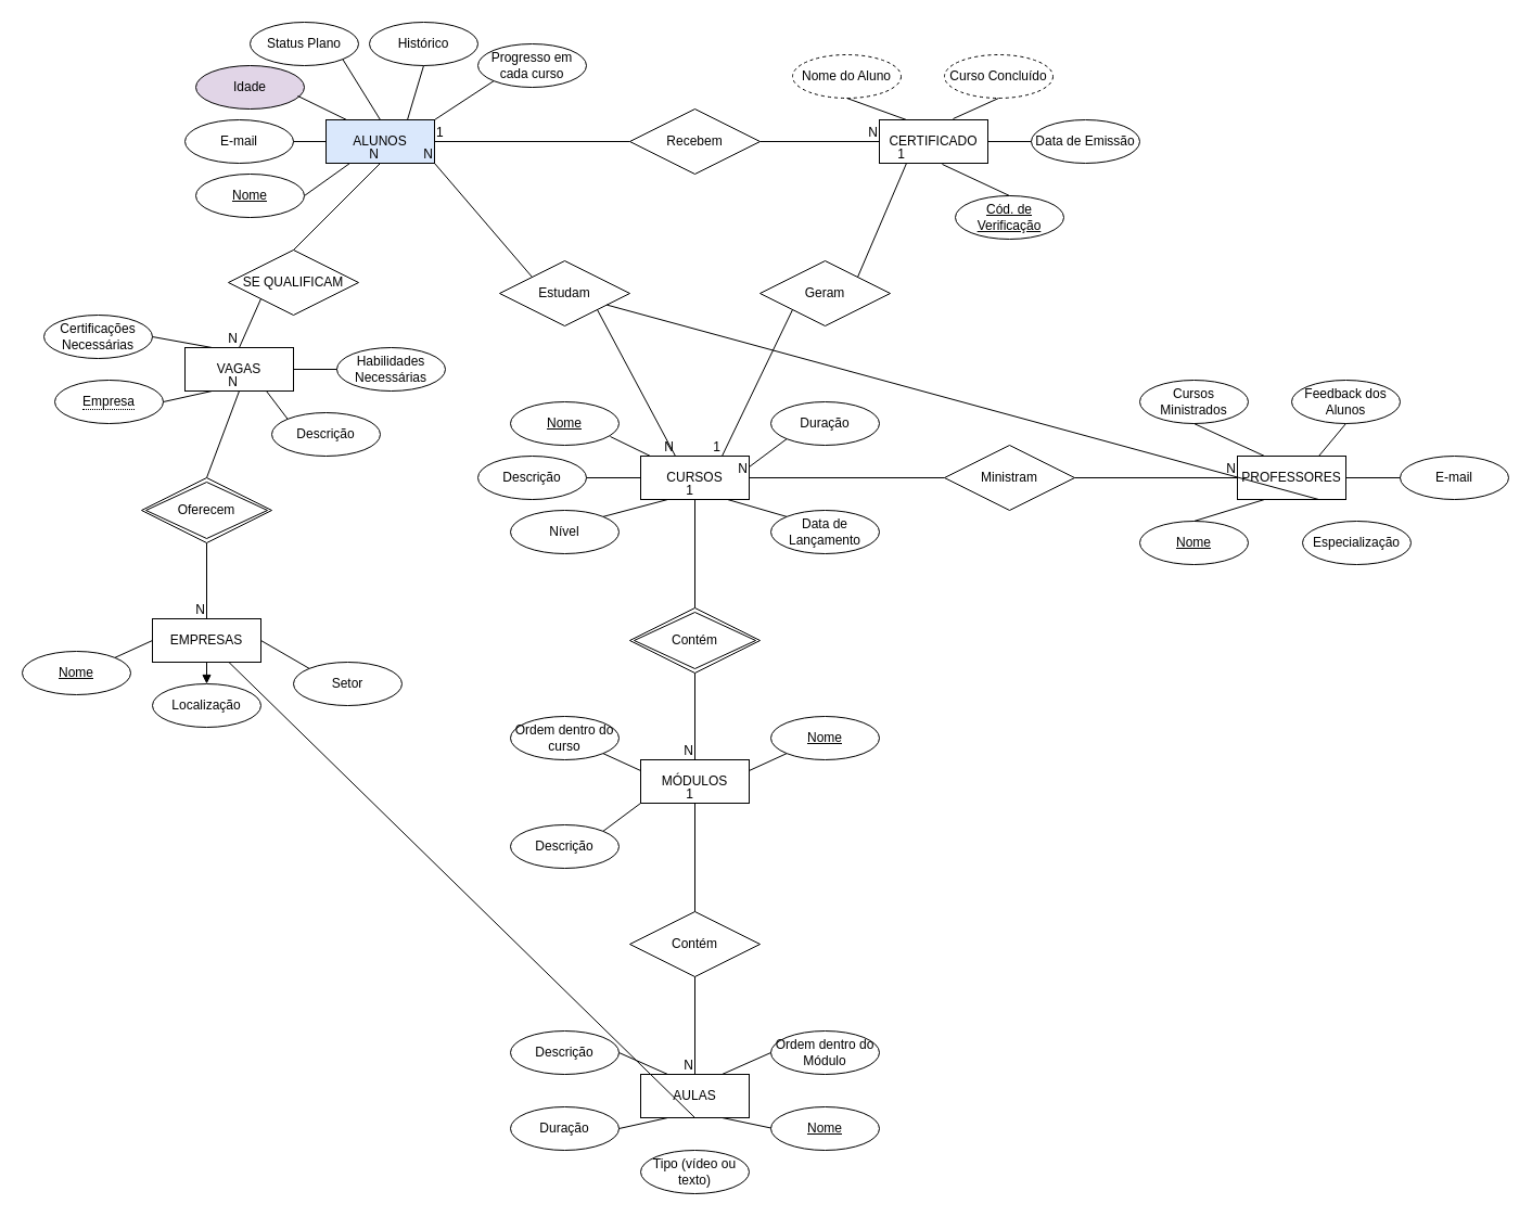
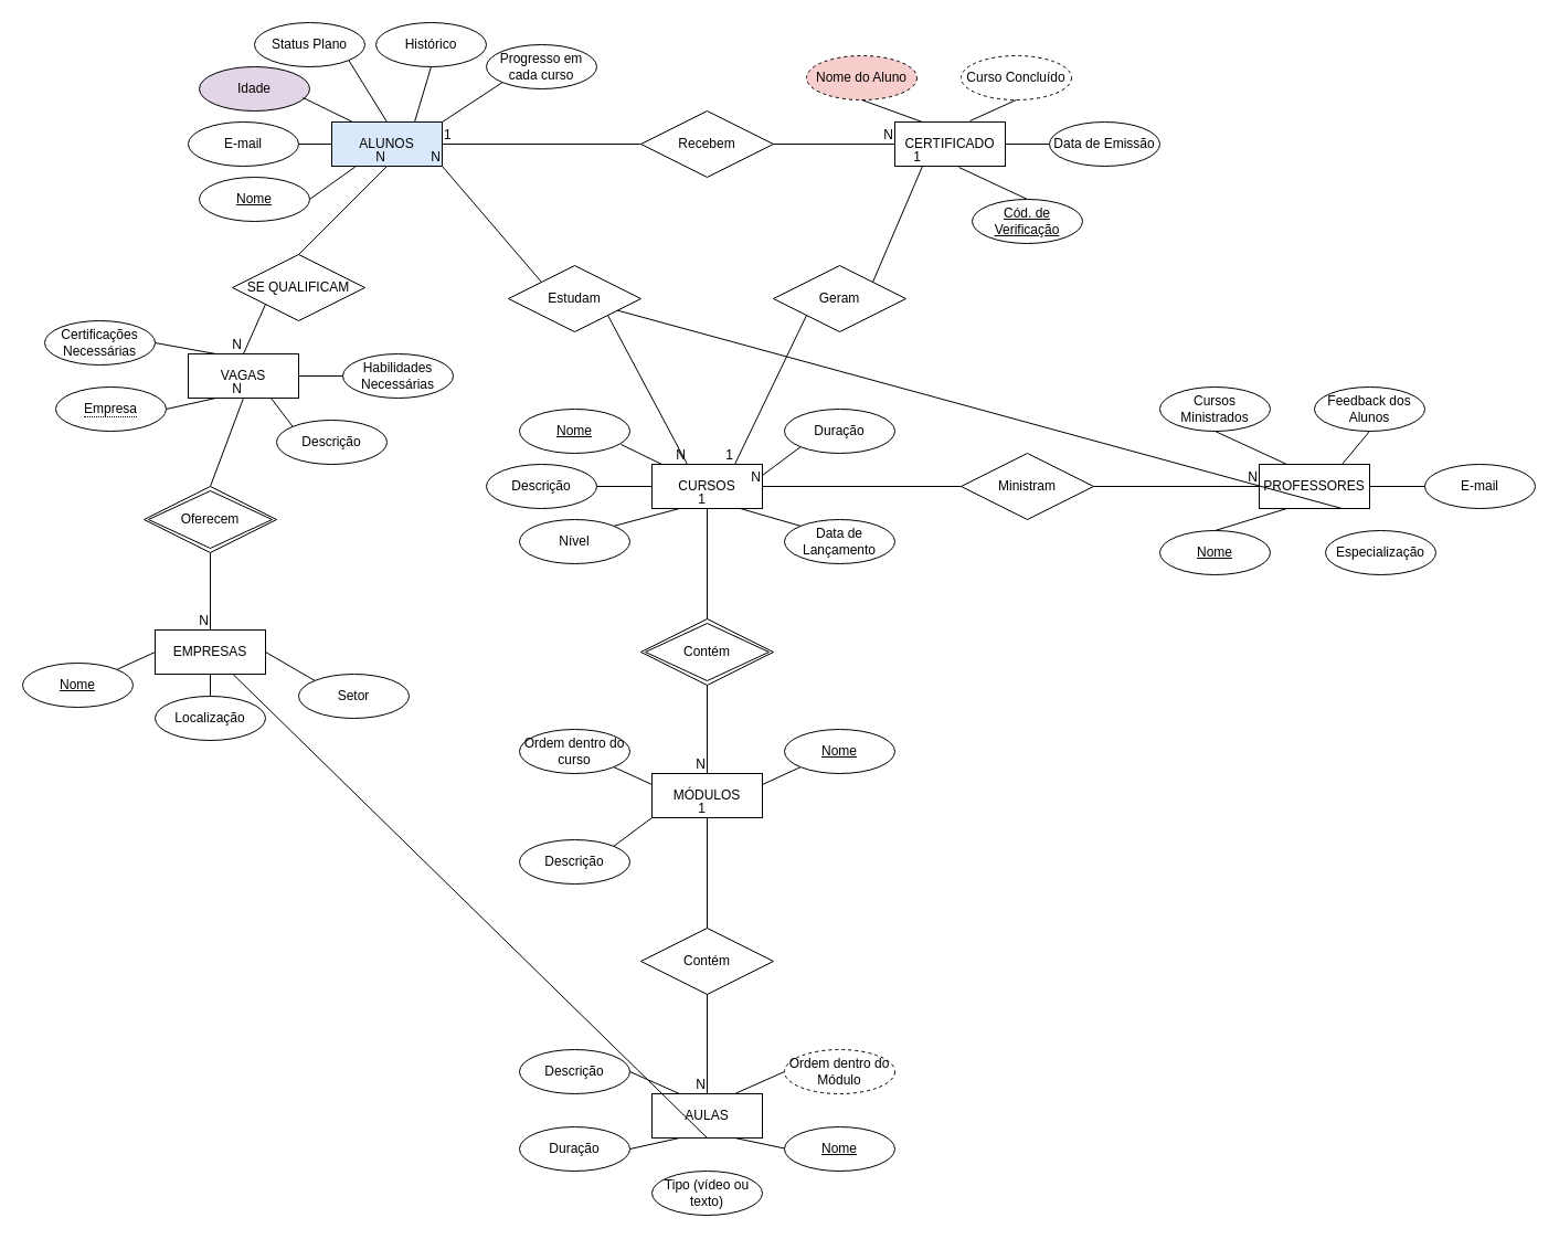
- <mxCell id="22" value="Nome do Aluno" style="ellipse;whiteSpace=wrap;html=1;align=center;dashed=1;" vertex="1" parent="1"><mxGeometry x="730" y="50" width="100" height="40" as="geometry" /></mxCell>
+ <mxCell id="22" value="Nome do Aluno" style="ellipse;whiteSpace=wrap;html=1;align=center;dashed=1;fillColor=#f8cecc;" vertex="1" parent="1"><mxGeometry x="730" y="50" width="100" height="40" as="geometry" /></mxCell>
- <mxCell id="103" value="" style="endArrow=block;html=1;rounded=0;entryX=0.5;entryY=0;entryDx=0;entryDy=0;exitX=0.5;exitY=1;exitDx=0;exitDy=0;" edge="1" parent="1" source="93" target="96"><mxGeometry relative="1" as="geometry"><mxPoint x="-10" y="590" as="sourcePoint" /><mxPoint x="-45" y="606" as="targetPoint" /></mxGeometry></mxCell>
+ <mxCell id="103" value="" style="endArrow=none;html=1;rounded=0;entryX=0.5;entryY=0;entryDx=0;entryDy=0;exitX=0.5;exitY=1;exitDx=0;exitDy=0;" edge="1" parent="1" source="93" target="96"><mxGeometry relative="1" as="geometry"><mxPoint x="-10" y="590" as="sourcePoint" /><mxPoint x="-45" y="606" as="targetPoint" /></mxGeometry></mxCell>
- <mxCell id="82" value="Ordem dentro do Módulo" style="ellipse;whiteSpace=wrap;html=1;align=center;" vertex="1" parent="1"><mxGeometry x="710" y="950" width="100" height="40" as="geometry" /></mxCell>
+ <mxCell id="82" value="Ordem dentro do Módulo" style="ellipse;whiteSpace=wrap;html=1;align=center;dashed=1;" vertex="1" parent="1"><mxGeometry x="710" y="950" width="100" height="40" as="geometry" /></mxCell>
